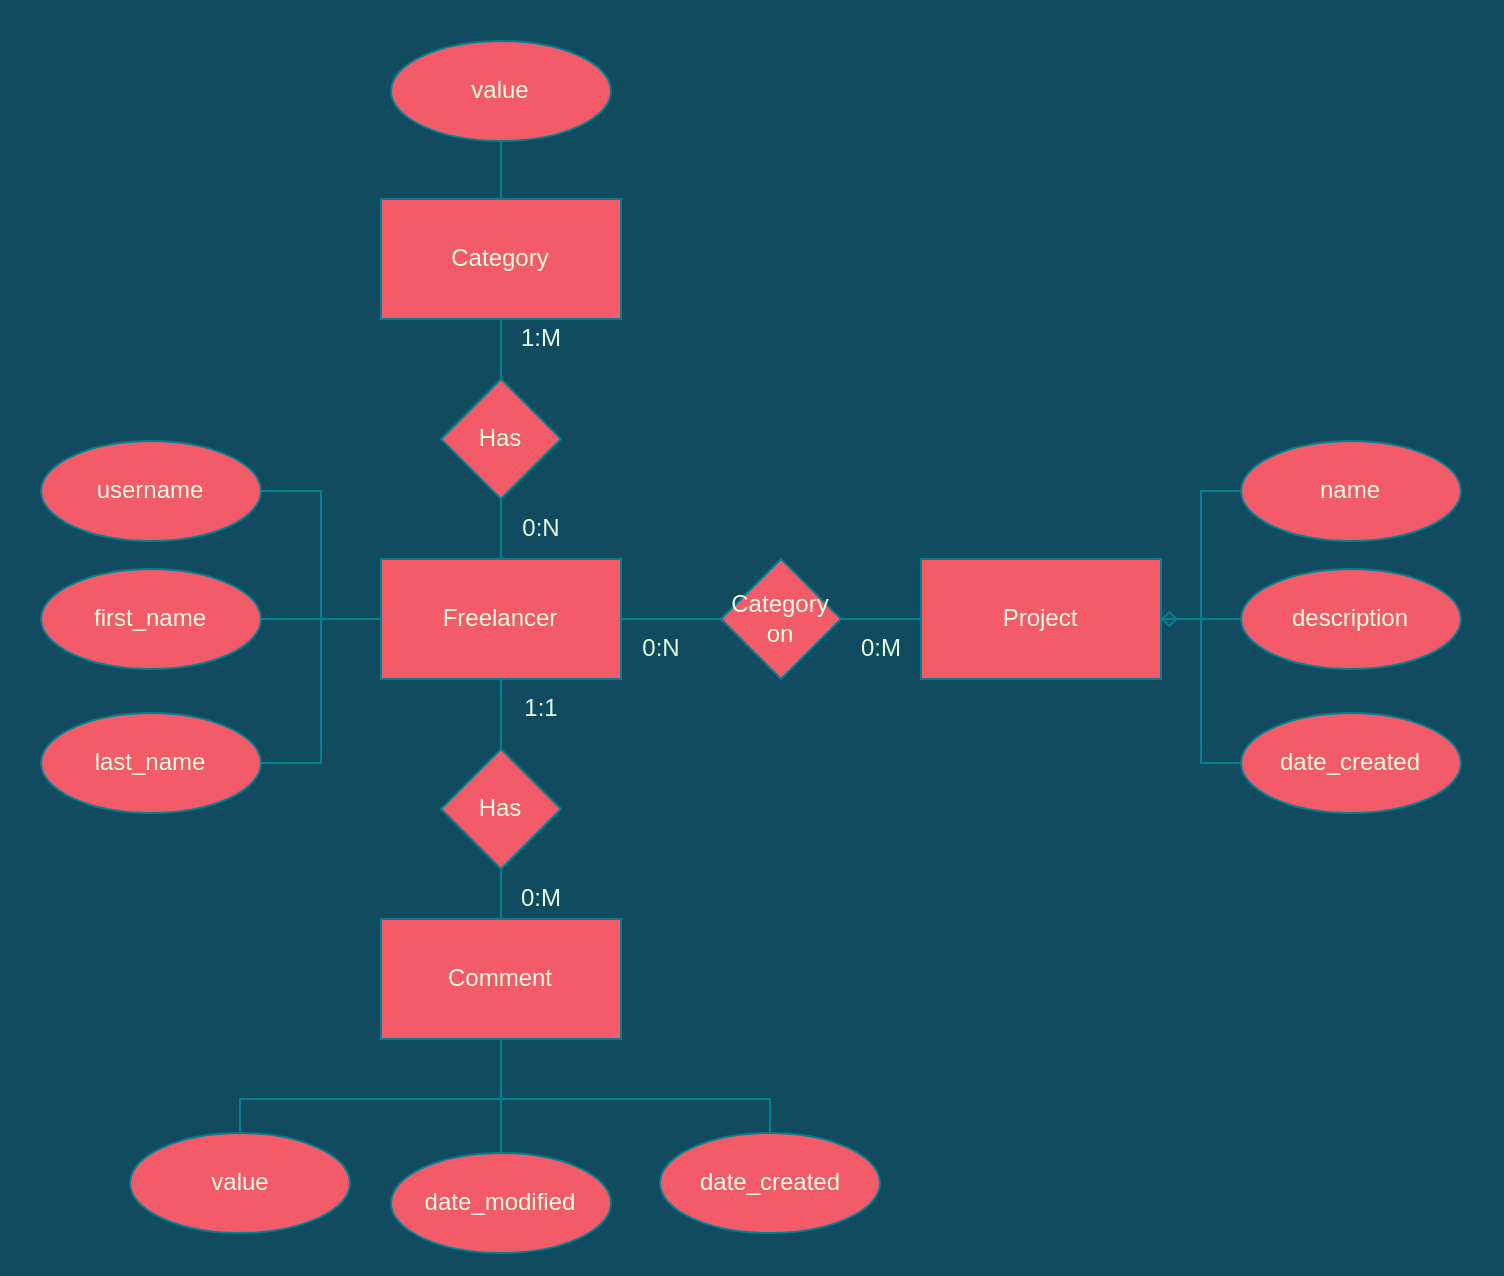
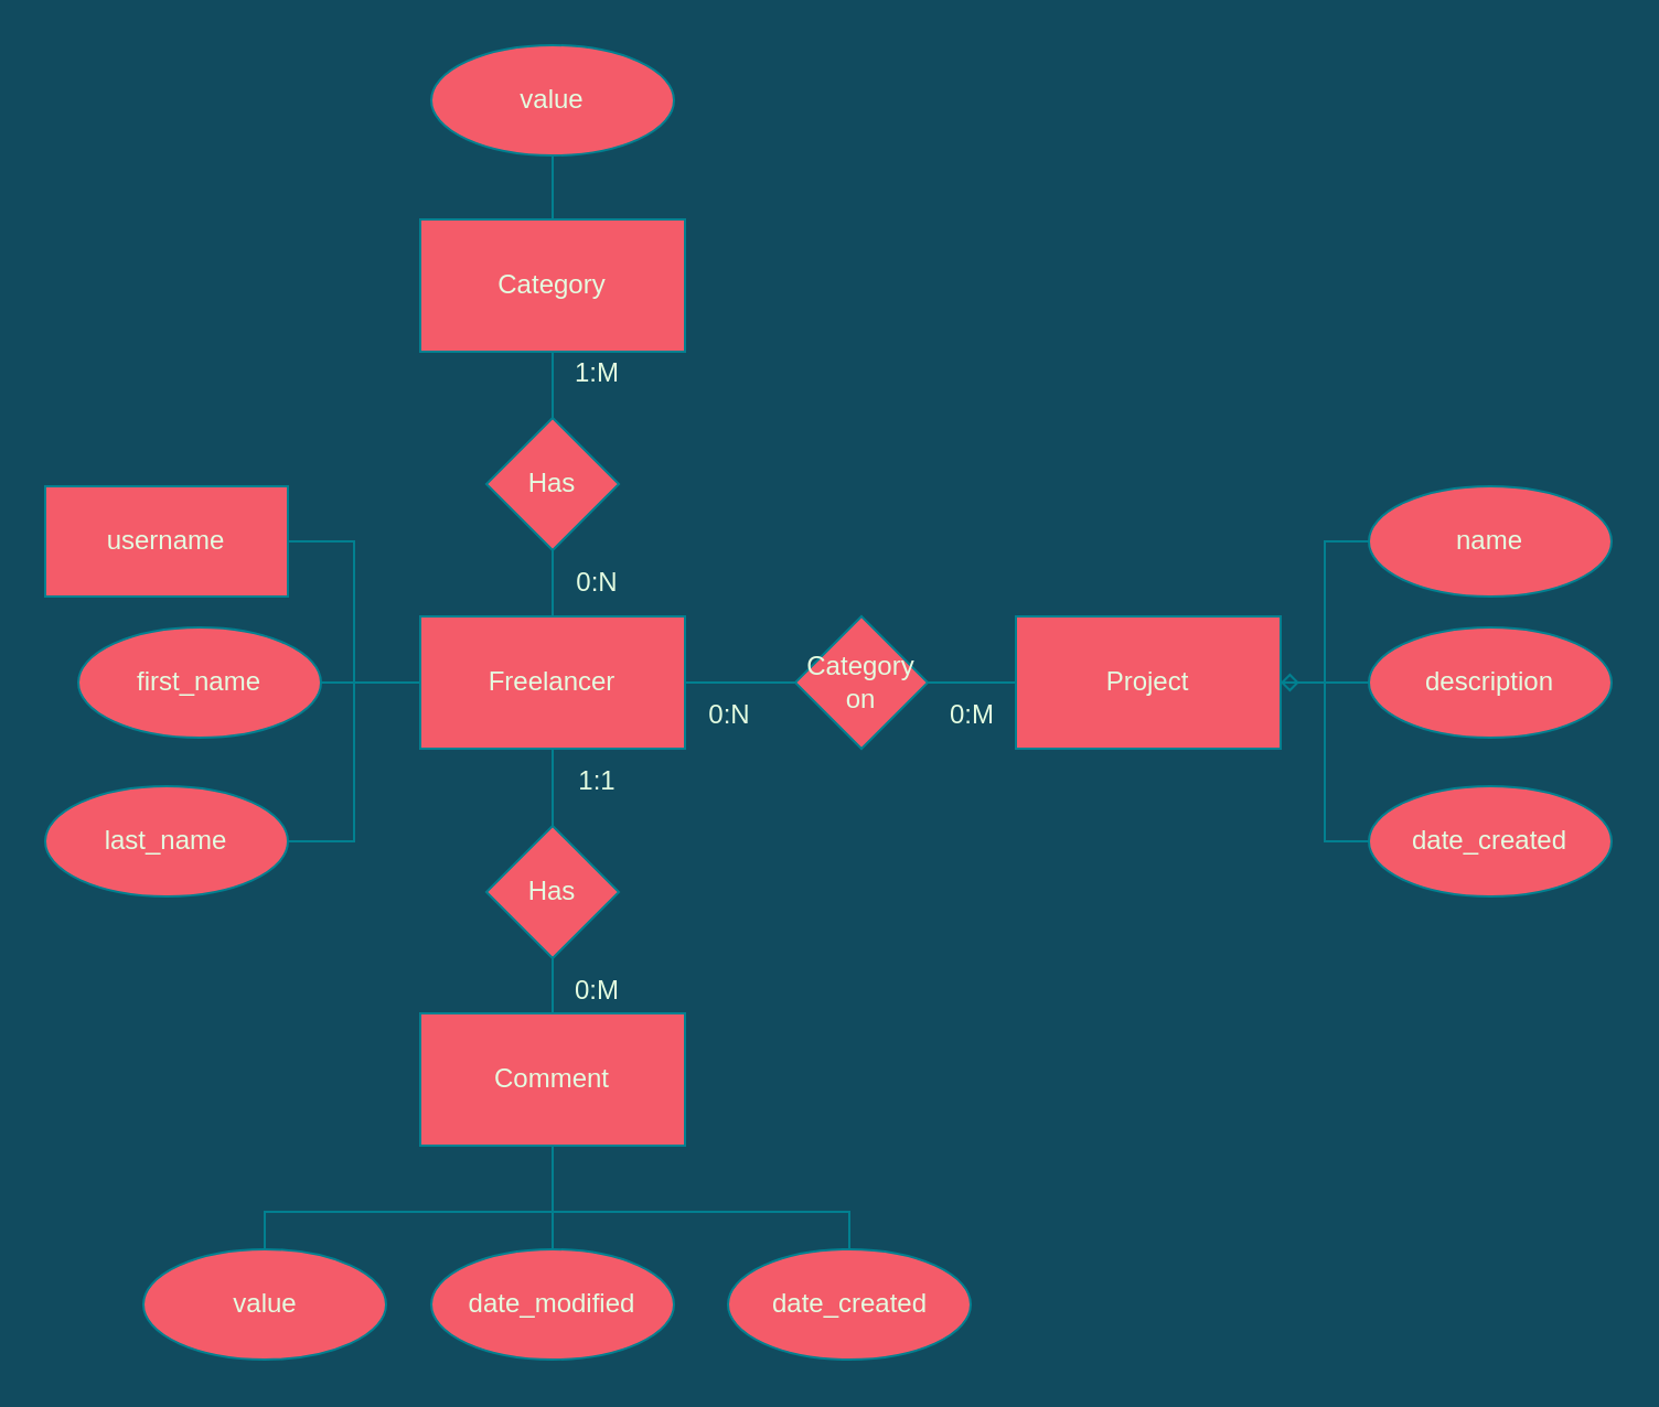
- <mxCell id="28" value="username" style="ellipse;whiteSpace=wrap;html=1;fontColor=#E4FDE1;strokeColor=#028090;fillColor=#F45B69;" parent="1" vertex="1"><mxGeometry x="20" y="220" width="110" height="50" as="geometry" /></mxCell>
+ <mxCell id="28" value="username" style="whiteSpace=wrap;html=1;fontColor=#E4FDE1;strokeColor=#028090;fillColor=#F45B69;rounded=0;" parent="1" vertex="1"><mxGeometry x="20" y="220" width="110" height="50" as="geometry" /></mxCell>
- <mxCell id="30" value="first_name" style="ellipse;whiteSpace=wrap;html=1;fontColor=#E4FDE1;strokeColor=#028090;fillColor=#F45B69;" parent="1" vertex="1"><mxGeometry x="20" y="284" width="110" height="50" as="geometry" /></mxCell>
+ <mxCell id="30" value="first_name" style="ellipse;whiteSpace=wrap;html=1;fontColor=#E4FDE1;strokeColor=#028090;fillColor=#F45B69;" parent="1" vertex="1"><mxGeometry x="35" y="284" width="110" height="50" as="geometry" /></mxCell>
- <mxCell id="24" value="date_modified" style="ellipse;whiteSpace=wrap;html=1;fontColor=#E4FDE1;strokeColor=#028090;fillColor=#F45B69;" parent="1" vertex="1"><mxGeometry x="195" y="576" width="110" height="50" as="geometry" /></mxCell>
+ <mxCell id="24" value="date_modified" style="ellipse;whiteSpace=wrap;html=1;fontColor=#E4FDE1;strokeColor=#028090;fillColor=#F45B69;" parent="1" vertex="1"><mxGeometry x="195" y="566" width="110" height="50" as="geometry" /></mxCell>
